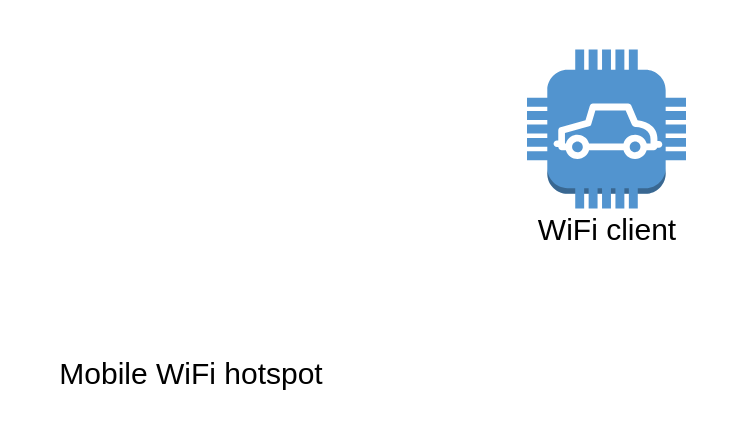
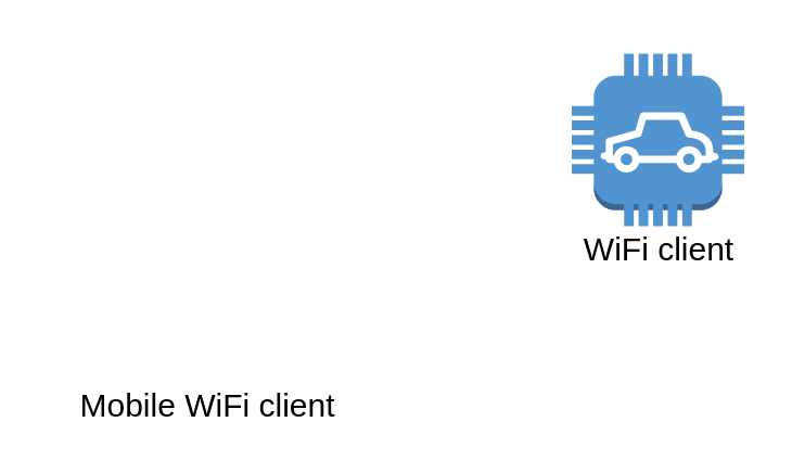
- <mxCell id="3" value="&lt;span class=&quot;ILfuVd&quot;&gt;&lt;span class=&quot;hgKElc&quot;&gt;Mobile WiFi hotspot&lt;/span&gt;&lt;/span&gt;" style="text;html=1;align=center;verticalAlign=middle;resizable=0;points=[];autosize=1;strokeColor=none;fillColor=none;fontSize=15;" parent="1" vertex="1"><mxGeometry x="20" y="175.5" width="150" height="20" as="geometry" /></mxCell>
+ <mxCell id="3" value="&lt;span class=&quot;ILfuVd&quot;&gt;&lt;span class=&quot;hgKElc&quot;&gt;Mobile WiFi client&lt;/span&gt;&lt;/span&gt;" style="text;html=1;align=center;verticalAlign=middle;resizable=0;points=[];autosize=1;strokeColor=none;fillColor=none;fontSize=15;" parent="1" vertex="1"><mxGeometry x="20" y="175.5" width="150" height="20" as="geometry" /></mxCell>
